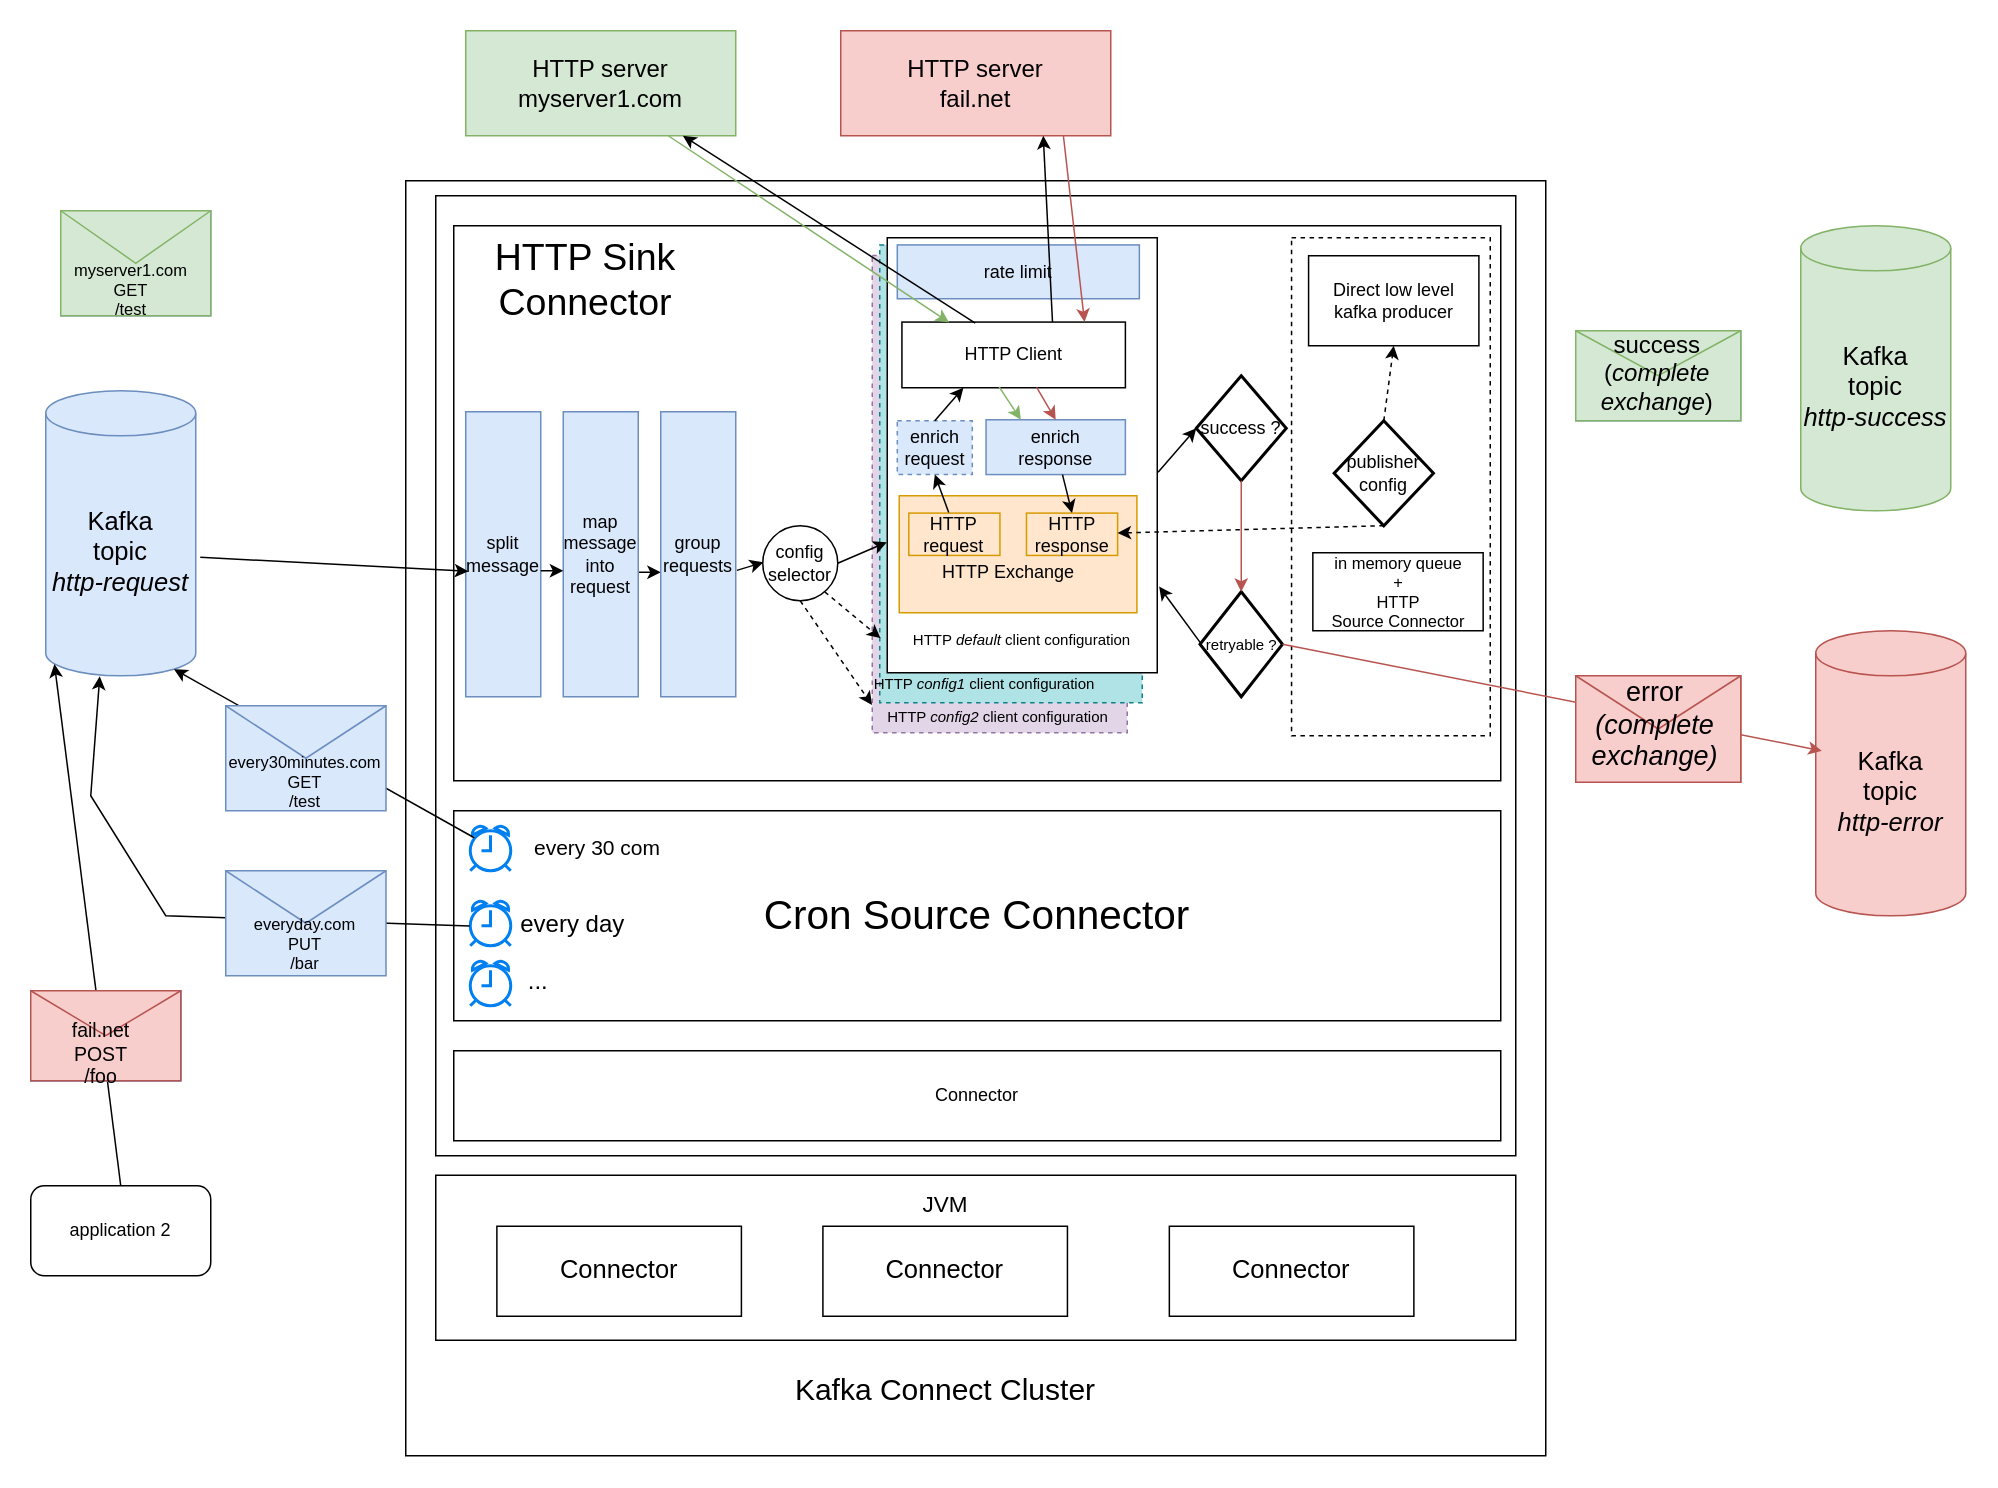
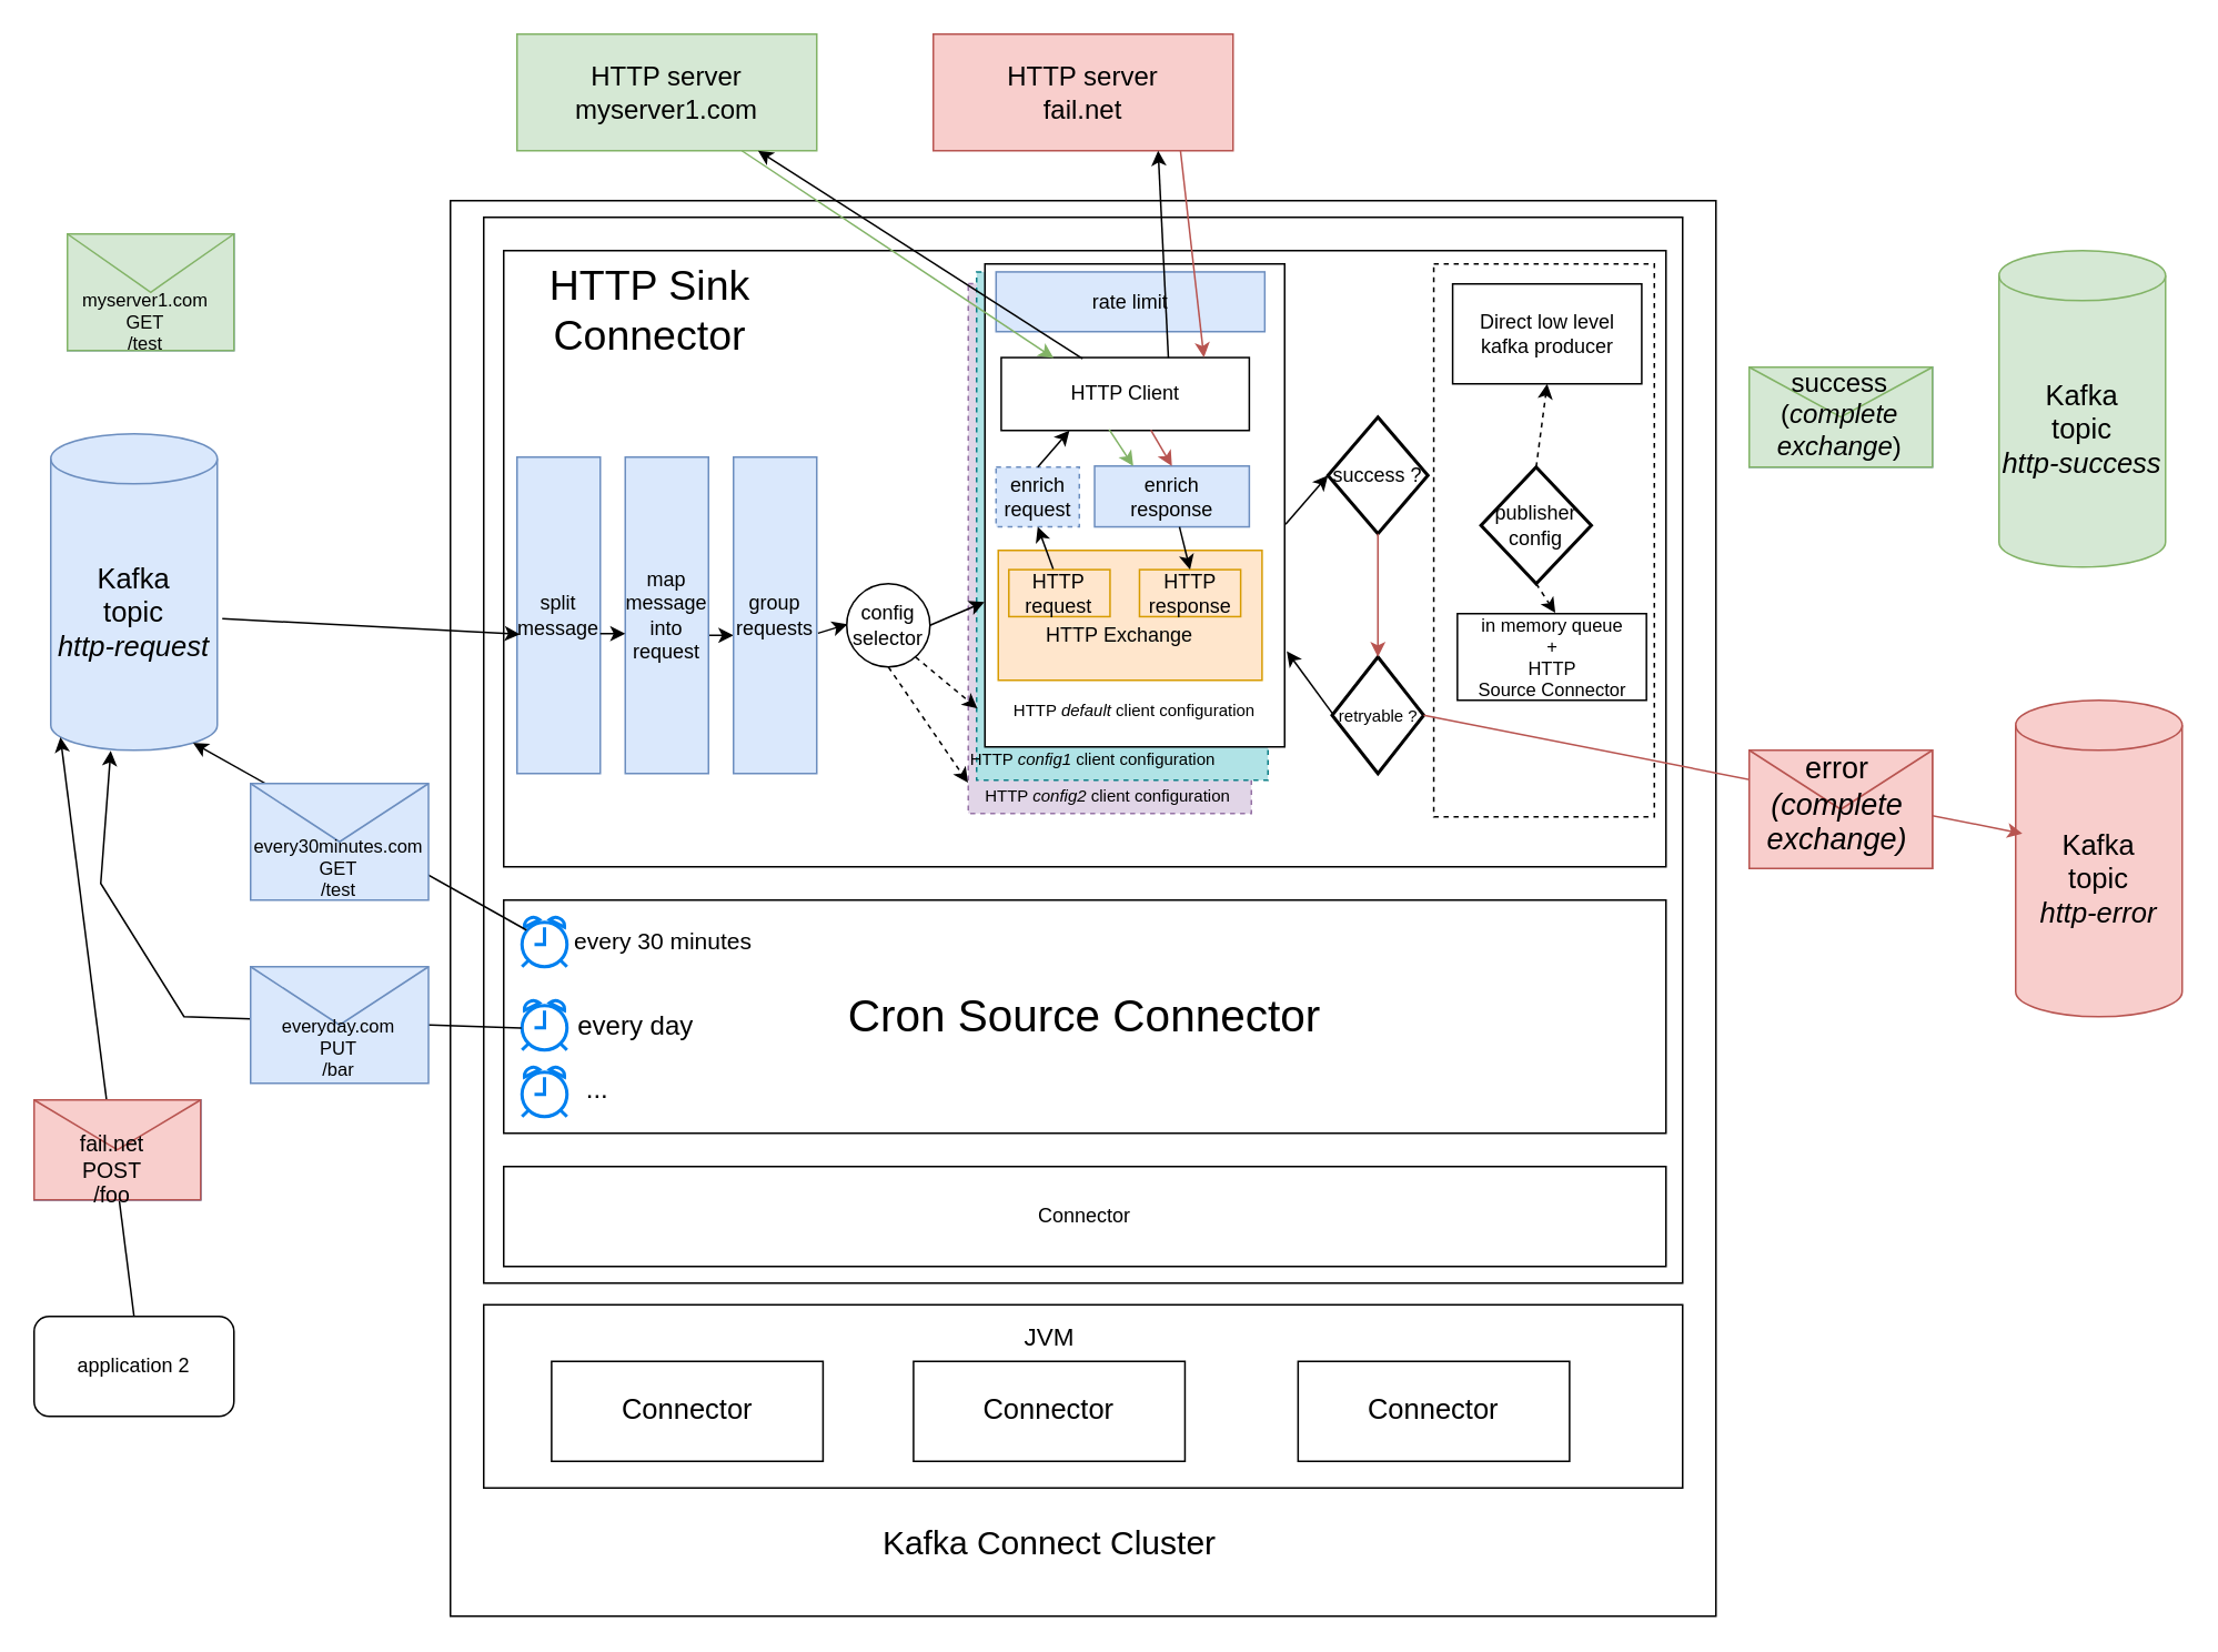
- <mxCell id="64" value="" style="endArrow=classic;html=1;rounded=0;fillColor=#d5e8d4;strokeColor=#000000;exitX=0.5;exitY=1;exitDx=0;exitDy=0;exitPerimeter=0;dashed=1;" parent="60" source="62" target="35" edge="1"><mxGeometry width="50" height="50" relative="1" as="geometry"><mxPoint x="-85.154" y="112" as="sourcePoint" /><mxPoint x="-11.354" y="85" as="targetPoint" /></mxGeometry></mxCell>
+ <mxCell id="64" value="" style="endArrow=classic;html=1;rounded=0;fillColor=#d5e8d4;strokeColor=#000000;exitX=0.5;exitY=1;exitDx=0;exitDy=0;entryX=0.518;entryY=-0.009;entryDx=0;entryDy=0;exitPerimeter=0;dashed=1;entryPerimeter=0;" parent="60" source="62" target="66" edge="1"><mxGeometry width="50" height="50" relative="1" as="geometry"><mxPoint x="-85.154" y="112" as="sourcePoint" /><mxPoint x="-11.354" y="85" as="targetPoint" /></mxGeometry></mxCell>
- <mxCell id="85" value="&lt;div style=&quot;&quot;&gt;&lt;font style=&quot;font-size: 14px;&quot;&gt;every 30 com&lt;/font&gt;&lt;/div&gt;" style="text;html=1;align=center;verticalAlign=middle;whiteSpace=wrap;rounded=0;" parent="1" vertex="1"><mxGeometry x="340" y="554" width="116" height="22" as="geometry" /></mxCell>
+ <mxCell id="85" value="&lt;div style=&quot;&quot;&gt;&lt;font style=&quot;font-size: 14px;&quot;&gt;every 30 minutes&lt;/font&gt;&lt;/div&gt;" style="text;html=1;align=center;verticalAlign=middle;whiteSpace=wrap;rounded=0;" parent="1" vertex="1"><mxGeometry x="340" y="554" width="116" height="22" as="geometry" /></mxCell>
